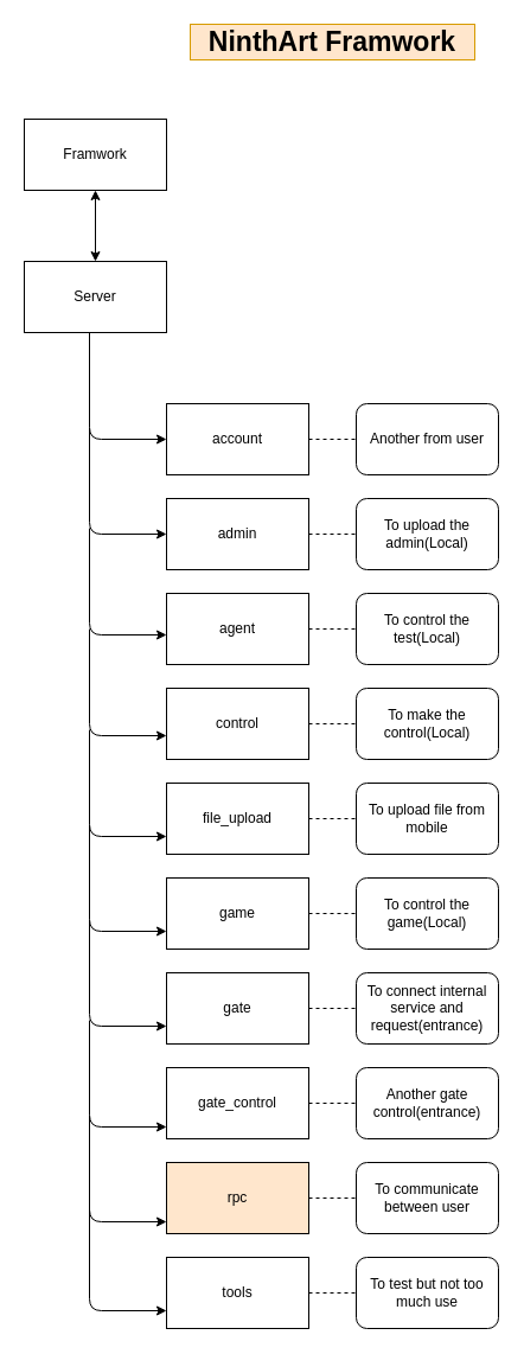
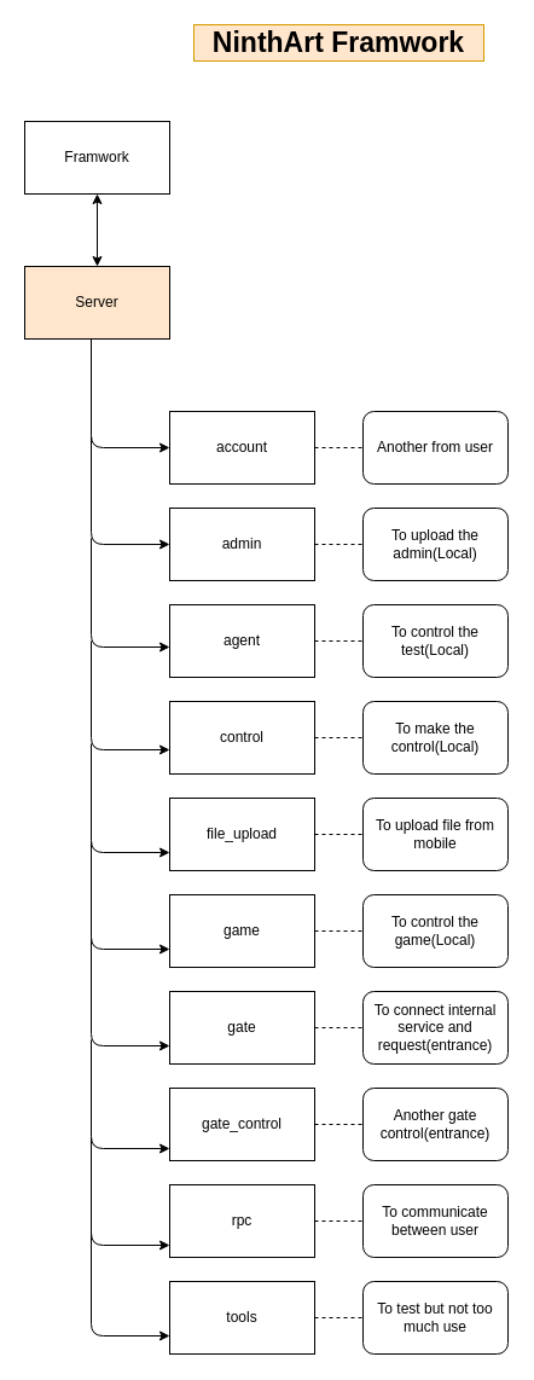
- <mxCell id="3" value="Server" style="rounded=0;whiteSpace=wrap;html=1;" parent="1" vertex="1"><mxGeometry x="20" y="220" width="120" height="60" as="geometry" /></mxCell>
+ <mxCell id="3" value="Server" style="rounded=0;whiteSpace=wrap;html=1;fillColor=#ffe6cc;" parent="1" vertex="1"><mxGeometry x="20" y="220" width="120" height="60" as="geometry" /></mxCell>
- <mxCell id="12" value="rpc" style="rounded=0;whiteSpace=wrap;html=1;fillColor=#ffe6cc;" parent="1" vertex="1"><mxGeometry x="140" y="980" width="120" height="60" as="geometry" /></mxCell>
+ <mxCell id="12" value="rpc" style="rounded=0;whiteSpace=wrap;html=1;" parent="1" vertex="1"><mxGeometry x="140" y="980" width="120" height="60" as="geometry" /></mxCell>
